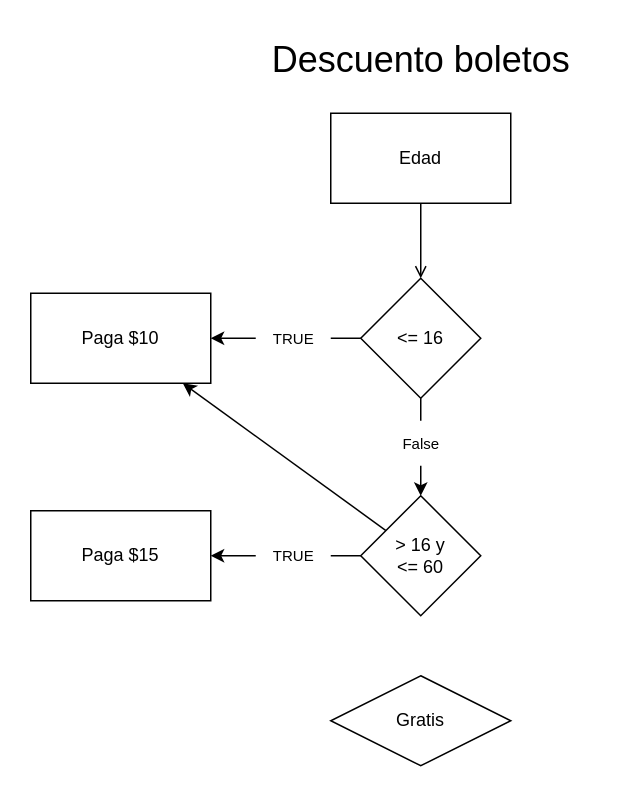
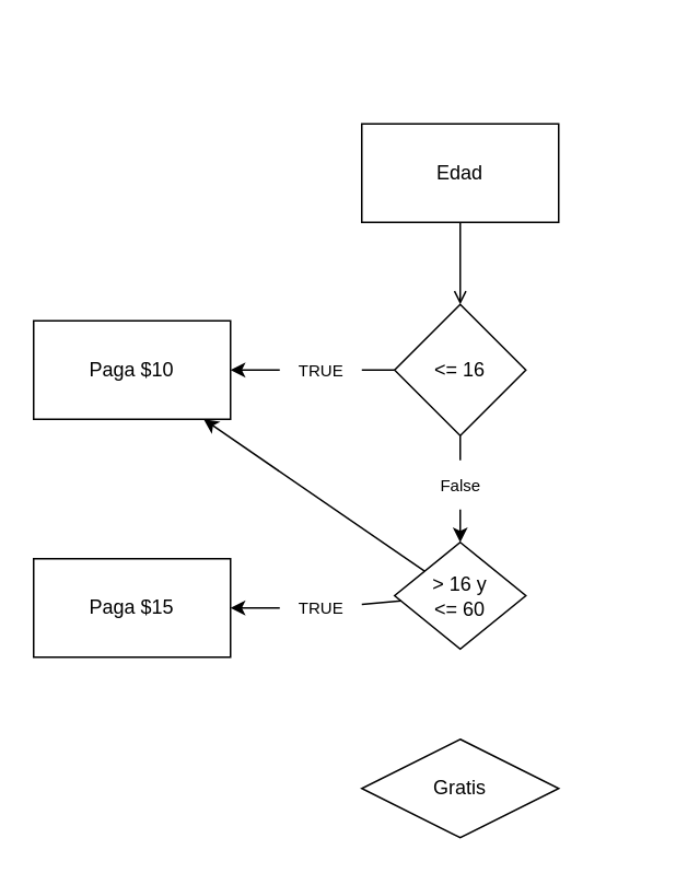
- <mxCell id="7" value="&lt;font style=&quot;font-size: 24px;&quot;&gt;Descuento boletos&lt;/font&gt;" style="text;html=1;align=center;verticalAlign=middle;resizable=0;points=[];autosize=1;strokeColor=none;fillColor=none;" vertex="1" parent="1"><mxGeometry x="170" y="20" width="220" height="40" as="geometry" /></mxCell>
- <mxCell id="10" value="&amp;gt; 16 y&lt;br&gt;&amp;lt;= 60" style="rhombus;whiteSpace=wrap;html=1;" vertex="1" parent="1"><mxGeometry x="240" y="330" width="80" height="80" as="geometry" /></mxCell>
+ <mxCell id="10" value="&amp;gt; 16 y&lt;br&gt;&amp;lt;= 60" style="rhombus;whiteSpace=wrap;html=1;" vertex="1" parent="1"><mxGeometry x="240" y="330" width="80" height="65" as="geometry" /></mxCell>
